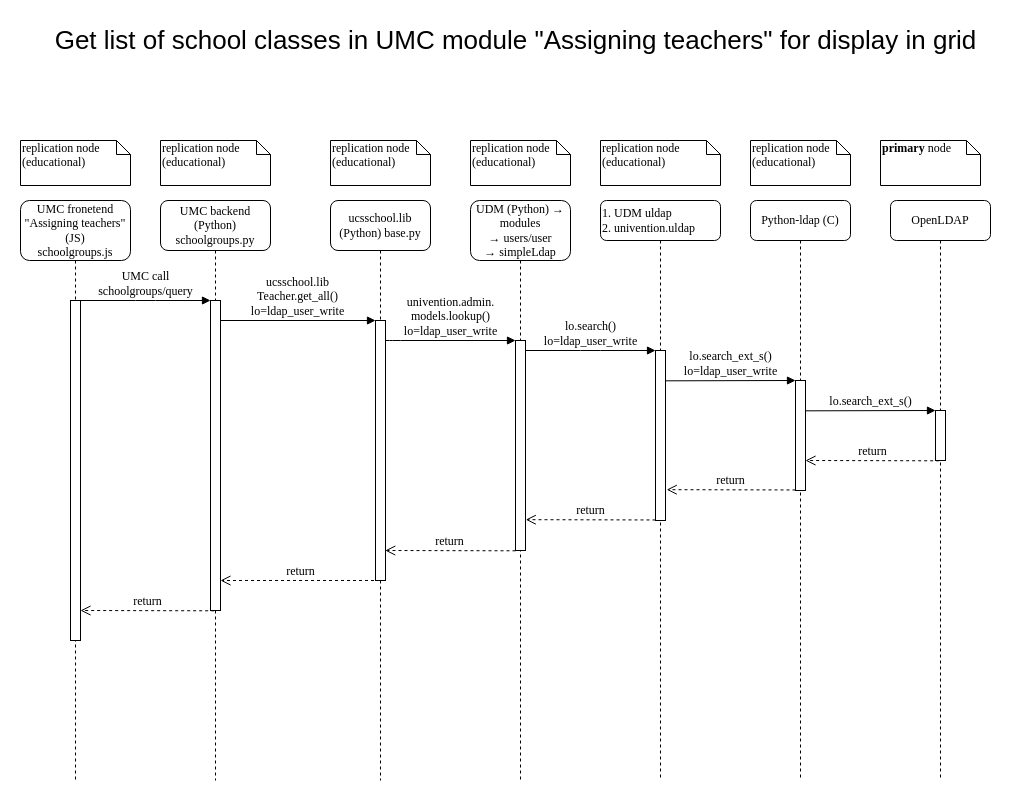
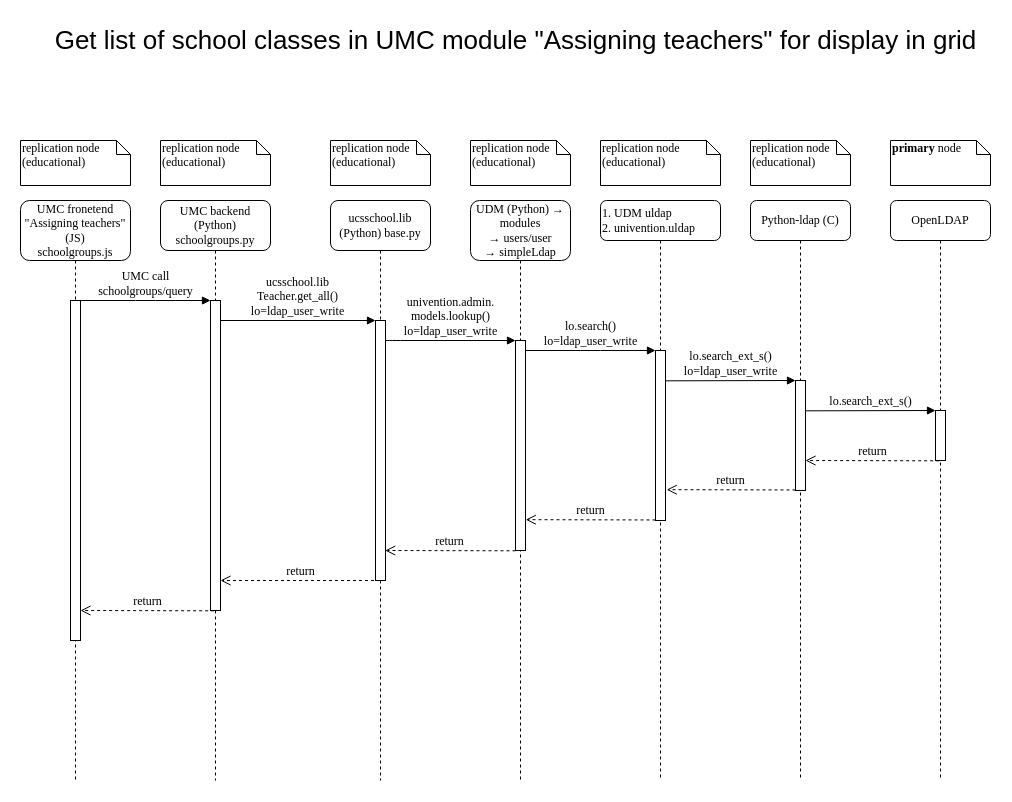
- <mxCell id="33" value="&lt;b&gt;primary&lt;/b&gt; node" style="shape=note;whiteSpace=wrap;html=1;size=14;verticalAlign=top;align=left;spacingTop=-6;rounded=0;shadow=0;comic=0;labelBackgroundColor=none;strokeWidth=1;fontFamily=Verdana;fontSize=12" parent="1" vertex="1"><mxGeometry x="880" y="140" width="100" height="45" as="geometry" /></mxCell>
+ <mxCell id="33" value="&lt;b&gt;primary&lt;/b&gt; node" style="shape=note;whiteSpace=wrap;html=1;size=14;verticalAlign=top;align=left;spacingTop=-6;rounded=0;shadow=0;comic=0;labelBackgroundColor=none;strokeWidth=1;fontFamily=Verdana;fontSize=12" parent="1" vertex="1"><mxGeometry x="890" y="140" width="100" height="45" as="geometry" /></mxCell>
